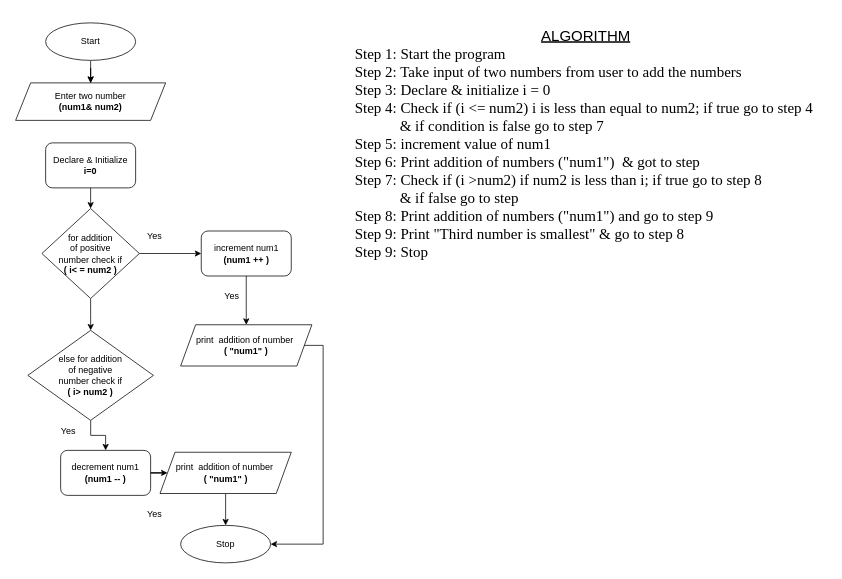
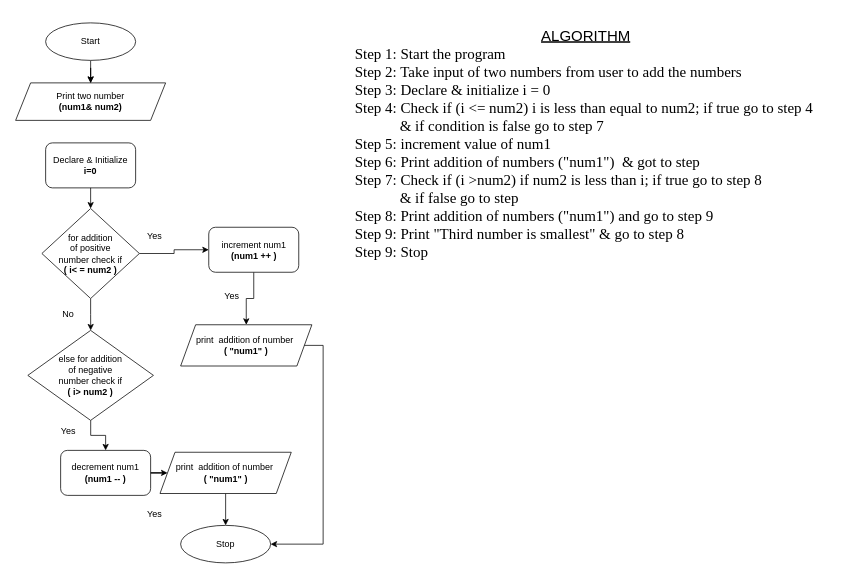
- <mxCell id="4" value="Enter two number &lt;br&gt;&lt;b&gt;(num1&amp;amp; num2)&lt;/b&gt;" style="shape=parallelogram;perimeter=parallelogramPerimeter;whiteSpace=wrap;html=1;fixedSize=1;" parent="1" vertex="1"><mxGeometry x="20" y="110" width="200" height="50" as="geometry" /></mxCell>
+ <mxCell id="4" value="Print two number &lt;br&gt;&lt;b&gt;(num1&amp;amp; num2)&lt;/b&gt;" style="shape=parallelogram;perimeter=parallelogramPerimeter;whiteSpace=wrap;html=1;fixedSize=1;" parent="1" vertex="1"><mxGeometry x="20" y="110" width="200" height="50" as="geometry" /></mxCell>
- <mxCell id="18" value="increment num1&lt;br&gt;&lt;b&gt;(num1 ++ )&lt;/b&gt;" style="rounded=1;whiteSpace=wrap;html=1;" parent="1" vertex="1"><mxGeometry x="267.5" y="307.5" width="120" height="60" as="geometry" /></mxCell>
+ <mxCell id="18" value="increment num1&lt;br&gt;&lt;b&gt;(num1 ++ )&lt;/b&gt;" style="rounded=1;whiteSpace=wrap;html=1;" parent="1" vertex="1"><mxGeometry x="277.5" y="302.5" width="120" height="60" as="geometry" /></mxCell>
+ <mxCell id="27" value="No" style="text;html=1;resizable=0;autosize=1;align=center;verticalAlign=middle;points=[];fillColor=none;strokeColor=none;rounded=0;" parent="1" vertex="1"><mxGeometry x="70" y="402.5" width="40" height="30" as="geometry" /></mxCell>
